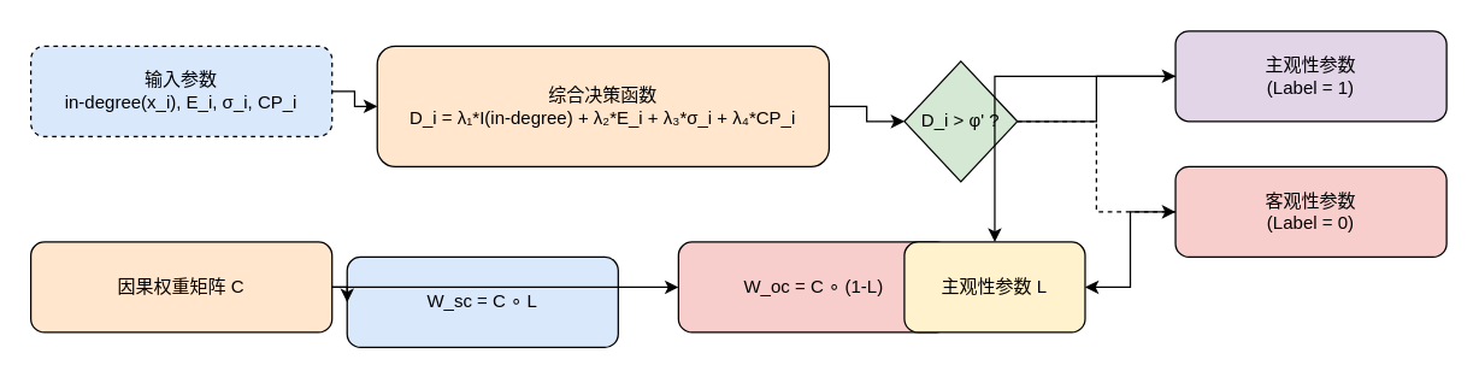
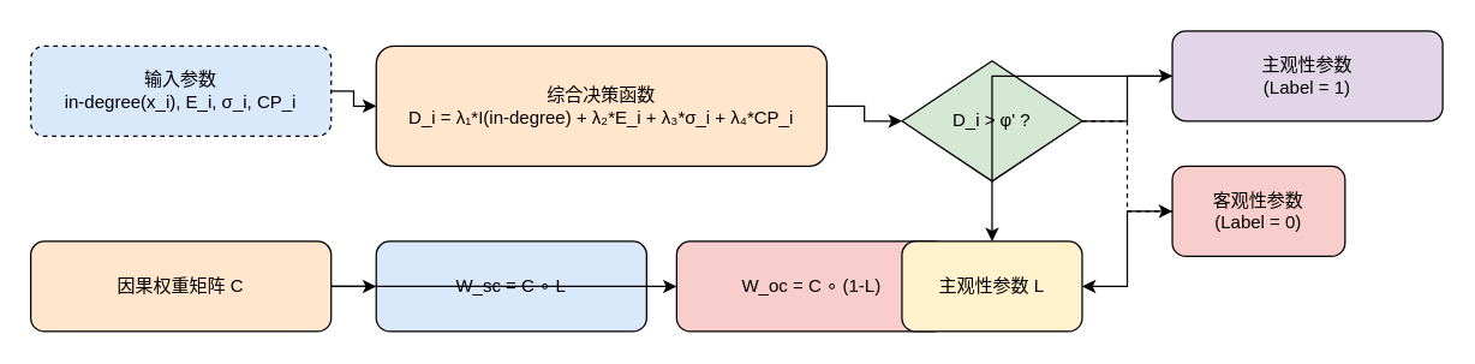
- <mxCell id="4" value="D_i &gt; φ' ?" style="rhombus;whiteSpace=wrap;html=1;fillColor=#d5e8d4;" vertex="1" parent="1"><mxGeometry x="600" y="40" width="75" height="80" as="geometry" /></mxCell>
+ <mxCell id="4" value="D_i &gt; φ' ?" style="rhombus;whiteSpace=wrap;html=1;fillColor=#d5e8d4;" vertex="1" parent="1"><mxGeometry x="600" y="40" width="120" height="80" as="geometry" /></mxCell>
- <mxCell id="6" value="客观性参数&#10;(Label = 0)" style="rounded=1;whiteSpace=wrap;html=1;fillColor=#f8cecc;" vertex="1" parent="1"><mxGeometry x="780" y="110" width="180" height="60" as="geometry" /></mxCell>
+ <mxCell id="6" value="客观性参数&#10;(Label = 0)" style="rounded=1;whiteSpace=wrap;html=1;fillColor=#f8cecc;" vertex="1" parent="1"><mxGeometry x="780" y="110" width="115" height="60" as="geometry" /></mxCell>
- <mxCell id="8" value="W_sc = C ∘ L" style="rounded=1;whiteSpace=wrap;html=1;fillColor=#dae8fc;" vertex="1" parent="1"><mxGeometry x="230" y="170" width="180" height="60" as="geometry" /></mxCell>
+ <mxCell id="8" value="W_sc = C ∘ L" style="rounded=1;whiteSpace=wrap;html=1;fillColor=#dae8fc;" vertex="1" parent="1"><mxGeometry x="250" y="160" width="180" height="60" as="geometry" /></mxCell>
